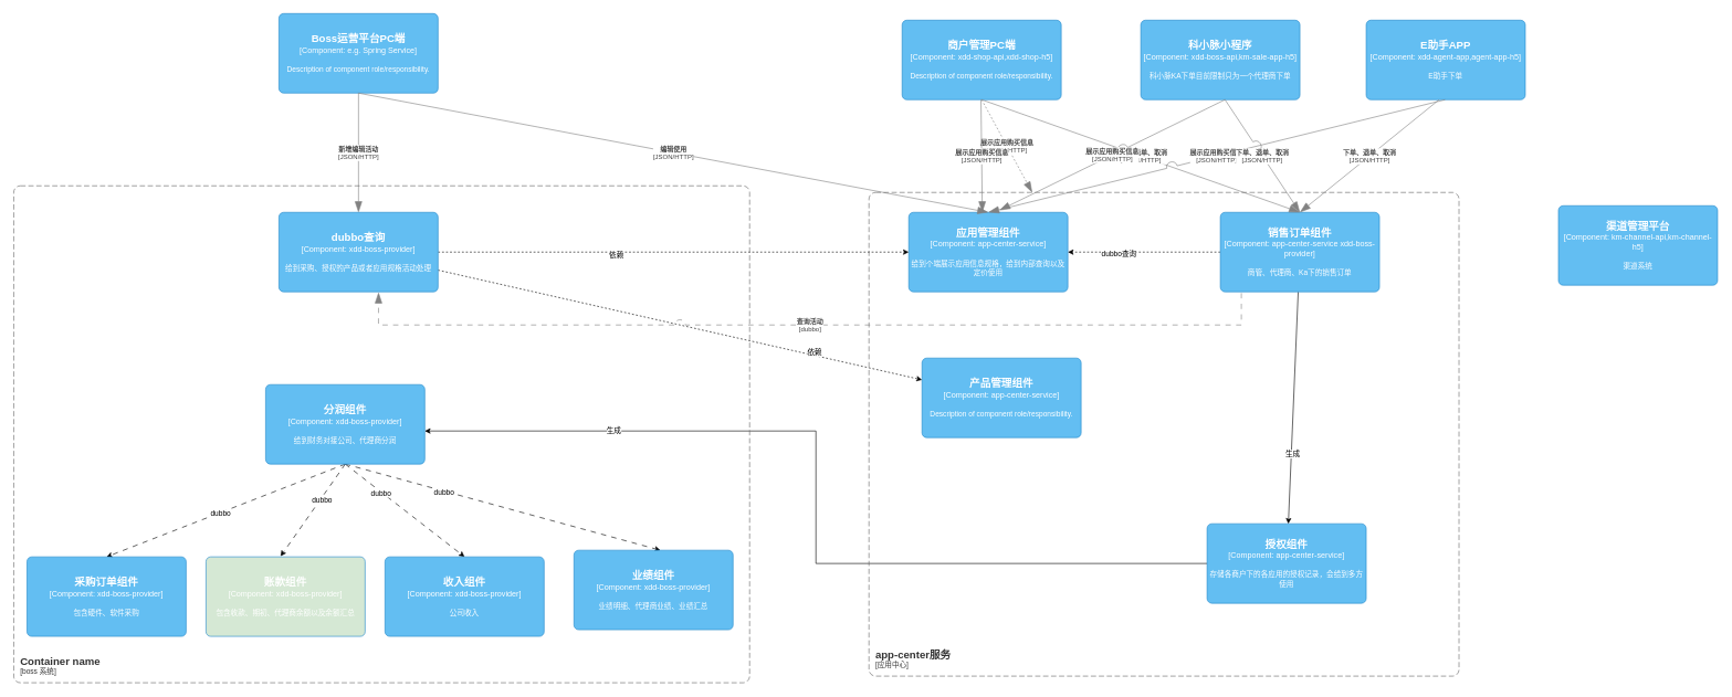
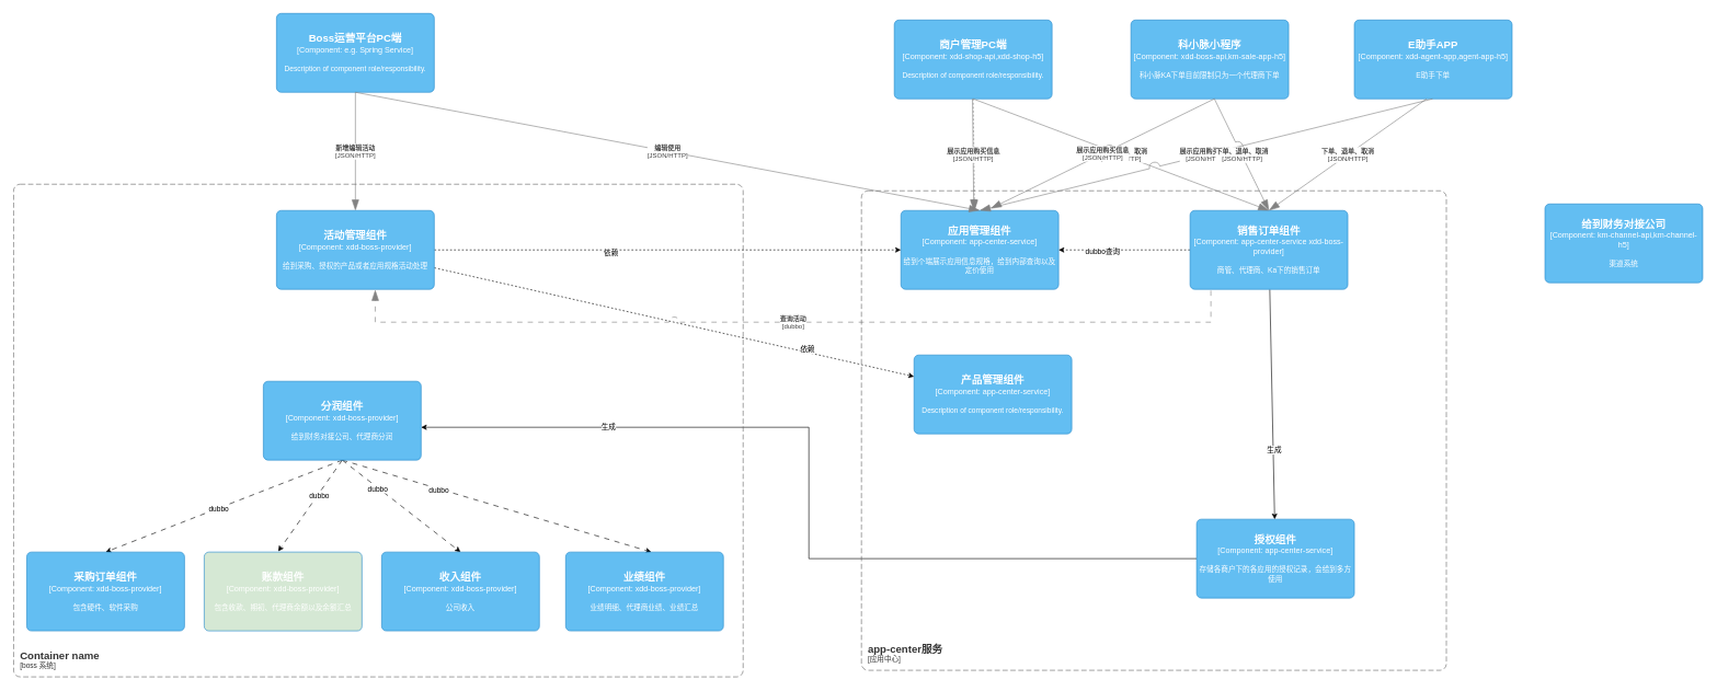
- <mxCell id="34" value="&lt;div style=&quot;text-align: left&quot;&gt;&lt;div style=&quot;text-align: center&quot;&gt;&lt;b&gt;展示应用购买信息&lt;/b&gt;&lt;/div&gt;&lt;div style=&quot;text-align: center&quot;&gt;[JSON/HTTP]&lt;/div&gt;&lt;/div&gt;" style="endArrow=blockThin;html=1;fontSize=10;fontColor=#404040;strokeWidth=1;endFill=1;strokeColor=#828282;elbow=vertical;metaEdit=1;endSize=14;startSize=14;jumpStyle=arc;jumpSize=16;rounded=0;dashed=1;exitX=0.5;exitY=1;exitDx=0;exitDy=0;exitPerimeter=0;" edge="1" parent="1" source="2" target="38"><mxGeometry width="240" relative="1" as="geometry"><mxPoint x="1340" y="250" as="sourcePoint" /><mxPoint x="1580" y="250" as="targetPoint" /></mxGeometry></mxCell>
+ <mxCell id="34" value="&lt;div style=&quot;text-align: left&quot;&gt;&lt;div style=&quot;text-align: center&quot;&gt;&lt;b&gt;展示应用购买信息&lt;/b&gt;&lt;/div&gt;&lt;div style=&quot;text-align: center&quot;&gt;[JSON/HTTP]&lt;/div&gt;&lt;/div&gt;" style="endArrow=blockThin;html=1;fontSize=10;fontColor=#404040;strokeWidth=1;endFill=1;strokeColor=#828282;elbow=vertical;metaEdit=1;endSize=14;startSize=14;jumpStyle=arc;jumpSize=16;rounded=0;dashed=1;entryX=0.467;entryY=0.003;entryDx=0;entryDy=0;entryPerimeter=0;exitX=0.5;exitY=1;exitDx=0;exitDy=0;exitPerimeter=0;" edge="1" parent="1" source="2" target="5"><mxGeometry width="240" relative="1" as="geometry"><mxPoint x="1340" y="250" as="sourcePoint" /><mxPoint x="1580" y="250" as="targetPoint" /></mxGeometry></mxCell>
- <mxCell id="41" value="&lt;font style=&quot;font-size: 16px&quot;&gt;&lt;b&gt;渠道管理平台&lt;/b&gt;&lt;/font&gt;&lt;div&gt;[Component: km-channel-api,km-channel-h5]&lt;/div&gt;&lt;br&gt;&lt;div&gt;&lt;font style=&quot;font-size: 11px&quot;&gt;渠道系统&lt;/font&gt;&lt;/div&gt;" style="rounded=1;whiteSpace=wrap;html=1;labelBackgroundColor=none;fillColor=#63BEF2;fontColor=#ffffff;align=center;arcSize=6;strokeColor=#2086C9;metaEdit=1;resizable=0;points=[[0.25,0,0],[0.5,0,0],[0.75,0,0],[1,0.25,0],[1,0.5,0],[1,0.75,0],[0.75,1,0],[0.5,1,0],[0.25,1,0],[0,0.75,0],[0,0.5,0],[0,0.25,0]];" vertex="1" parent="1"><mxGeometry x="2350" y="310" width="240" height="120" as="geometry" /></mxCell>
+ <mxCell id="41" value="&lt;font style=&quot;font-size: 16px&quot;&gt;&lt;b&gt;给到财务对接公司&lt;/b&gt;&lt;/font&gt;&lt;div&gt;[Component: km-channel-api,km-channel-h5]&lt;/div&gt;&lt;br&gt;&lt;div&gt;&lt;font style=&quot;font-size: 11px&quot;&gt;渠道系统&lt;/font&gt;&lt;/div&gt;" style="rounded=1;whiteSpace=wrap;html=1;labelBackgroundColor=none;fillColor=#63BEF2;fontColor=#ffffff;align=center;arcSize=6;strokeColor=#2086C9;metaEdit=1;resizable=0;points=[[0.25,0,0],[0.5,0,0],[0.75,0,0],[1,0.25,0],[1,0.5,0],[1,0.75,0],[0.75,1,0],[0.5,1,0],[0.25,1,0],[0,0.75,0],[0,0.5,0],[0,0.25,0]];" vertex="1" parent="1"><mxGeometry x="2350" y="310" width="240" height="120" as="geometry" /></mxCell>
- <mxCell id="10" value="&lt;font style=&quot;font-size: 16px&quot;&gt;&lt;b&gt;dubbo查询&lt;/b&gt;&lt;/font&gt;&lt;div&gt;[Component: xdd-boss-provider]&lt;/div&gt;&lt;br&gt;&lt;div&gt;&lt;font style=&quot;font-size: 11px&quot;&gt;给到采购、授权的产品或者应用规格活动处理&lt;/font&gt;&lt;/div&gt;" style="rounded=1;whiteSpace=wrap;html=1;labelBackgroundColor=none;fillColor=#63BEF2;fontColor=#ffffff;align=center;arcSize=6;strokeColor=#2086C9;metaEdit=1;resizable=0;points=[[0.25,0,0],[0.5,0,0],[0.75,0,0],[1,0.25,0],[1,0.5,0],[1,0.75,0],[0.75,1,0],[0.5,1,0],[0.25,1,0],[0,0.75,0],[0,0.5,0],[0,0.25,0]];" vertex="1" parent="1"><mxGeometry x="420" y="320" width="240" height="120" as="geometry" /></mxCell>
+ <mxCell id="10" value="&lt;font style=&quot;font-size: 16px&quot;&gt;&lt;b&gt;活动管理组件&lt;/b&gt;&lt;/font&gt;&lt;div&gt;[Component: xdd-boss-provider]&lt;/div&gt;&lt;br&gt;&lt;div&gt;&lt;font style=&quot;font-size: 11px&quot;&gt;给到采购、授权的产品或者应用规格活动处理&lt;/font&gt;&lt;/div&gt;" style="rounded=1;whiteSpace=wrap;html=1;labelBackgroundColor=none;fillColor=#63BEF2;fontColor=#ffffff;align=center;arcSize=6;strokeColor=#2086C9;metaEdit=1;resizable=0;points=[[0.25,0,0],[0.5,0,0],[0.75,0,0],[1,0.25,0],[1,0.5,0],[1,0.75,0],[0.75,1,0],[0.5,1,0],[0.25,1,0],[0,0.75,0],[0,0.5,0],[0,0.25,0]];" vertex="1" parent="1"><mxGeometry x="420" y="320" width="240" height="120" as="geometry" /></mxCell>
- <mxCell id="29" value="&lt;font style=&quot;font-size: 16px&quot;&gt;&lt;b&gt;销售订单组件&lt;/b&gt;&lt;/font&gt;&lt;div&gt;[Component: app-center-service xdd-boss-provider]&lt;/div&gt;&lt;br&gt;&lt;div&gt;&lt;font style=&quot;font-size: 11px&quot;&gt;商管、代理商、Ka下的销售订单&lt;/font&gt;&lt;/div&gt;" style="rounded=1;whiteSpace=wrap;html=1;labelBackgroundColor=none;fillColor=#63BEF2;fontColor=#ffffff;align=center;arcSize=6;strokeColor=#2086C9;metaEdit=1;resizable=0;points=[[0.25,0,0],[0.5,0,0],[0.75,0,0],[1,0.25,0],[1,0.5,0],[1,0.75,0],[0.75,1,0],[0.5,1,0],[0.25,1,0],[0,0.75,0],[0,0.5,0],[0,0.25,0]];" vertex="1" parent="1"><mxGeometry x="1840" y="320" width="240" height="120" as="geometry" /></mxCell>
+ <mxCell id="29" value="&lt;font style=&quot;font-size: 16px&quot;&gt;&lt;b&gt;销售订单组件&lt;/b&gt;&lt;/font&gt;&lt;div&gt;[Component: app-center-service xdd-boss-provider]&lt;/div&gt;&lt;br&gt;&lt;div&gt;&lt;font style=&quot;font-size: 11px&quot;&gt;商管、代理商、Ka下的销售订单&lt;/font&gt;&lt;/div&gt;" style="rounded=1;whiteSpace=wrap;html=1;labelBackgroundColor=none;fillColor=#63BEF2;fontColor=#ffffff;align=center;arcSize=6;strokeColor=#2086C9;metaEdit=1;resizable=0;points=[[0.25,0,0],[0.5,0,0],[0.75,0,0],[1,0.25,0],[1,0.5,0],[1,0.75,0],[0.75,1,0],[0.5,1,0],[0.25,1,0],[0,0.75,0],[0,0.5,0],[0,0.25,0]];" vertex="1" parent="1"><mxGeometry x="1810" y="320" width="240" height="120" as="geometry" /></mxCell>
- <mxCell id="21" value="&lt;font style=&quot;font-size: 16px&quot;&gt;&lt;b&gt;业绩组件&lt;/b&gt;&lt;/font&gt;&lt;div&gt;[Component: xdd-boss-provider]&lt;/div&gt;&lt;br&gt;&lt;div&gt;&lt;font style=&quot;font-size: 11px&quot;&gt;业绩明细、代理商业绩、业绩汇总&lt;/font&gt;&lt;/div&gt;" style="rounded=1;whiteSpace=wrap;html=1;labelBackgroundColor=none;fillColor=#63BEF2;fontColor=#ffffff;align=center;arcSize=6;strokeColor=#2086C9;metaEdit=1;resizable=0;points=[[0.25,0,0],[0.5,0,0],[0.75,0,0],[1,0.25,0],[1,0.5,0],[1,0.75,0],[0.75,1,0],[0.5,1,0],[0.25,1,0],[0,0.75,0],[0,0.5,0],[0,0.25,0]];" vertex="1" parent="1"><mxGeometry x="865" y="830" width="240" height="120" as="geometry" /></mxCell>
+ <mxCell id="21" value="&lt;font style=&quot;font-size: 16px&quot;&gt;&lt;b&gt;业绩组件&lt;/b&gt;&lt;/font&gt;&lt;div&gt;[Component: xdd-boss-provider]&lt;/div&gt;&lt;br&gt;&lt;div&gt;&lt;font style=&quot;font-size: 11px&quot;&gt;业绩明细、代理商业绩、业绩汇总&lt;/font&gt;&lt;/div&gt;" style="rounded=1;whiteSpace=wrap;html=1;labelBackgroundColor=none;fillColor=#63BEF2;fontColor=#ffffff;align=center;arcSize=6;strokeColor=#2086C9;metaEdit=1;resizable=0;points=[[0.25,0,0],[0.5,0,0],[0.75,0,0],[1,0.25,0],[1,0.5,0],[1,0.75,0],[0.75,1,0],[0.5,1,0],[0.25,1,0],[0,0.75,0],[0,0.5,0],[0,0.25,0]];" vertex="1" parent="1"><mxGeometry x="860" y="840" width="240" height="120" as="geometry" /></mxCell>
